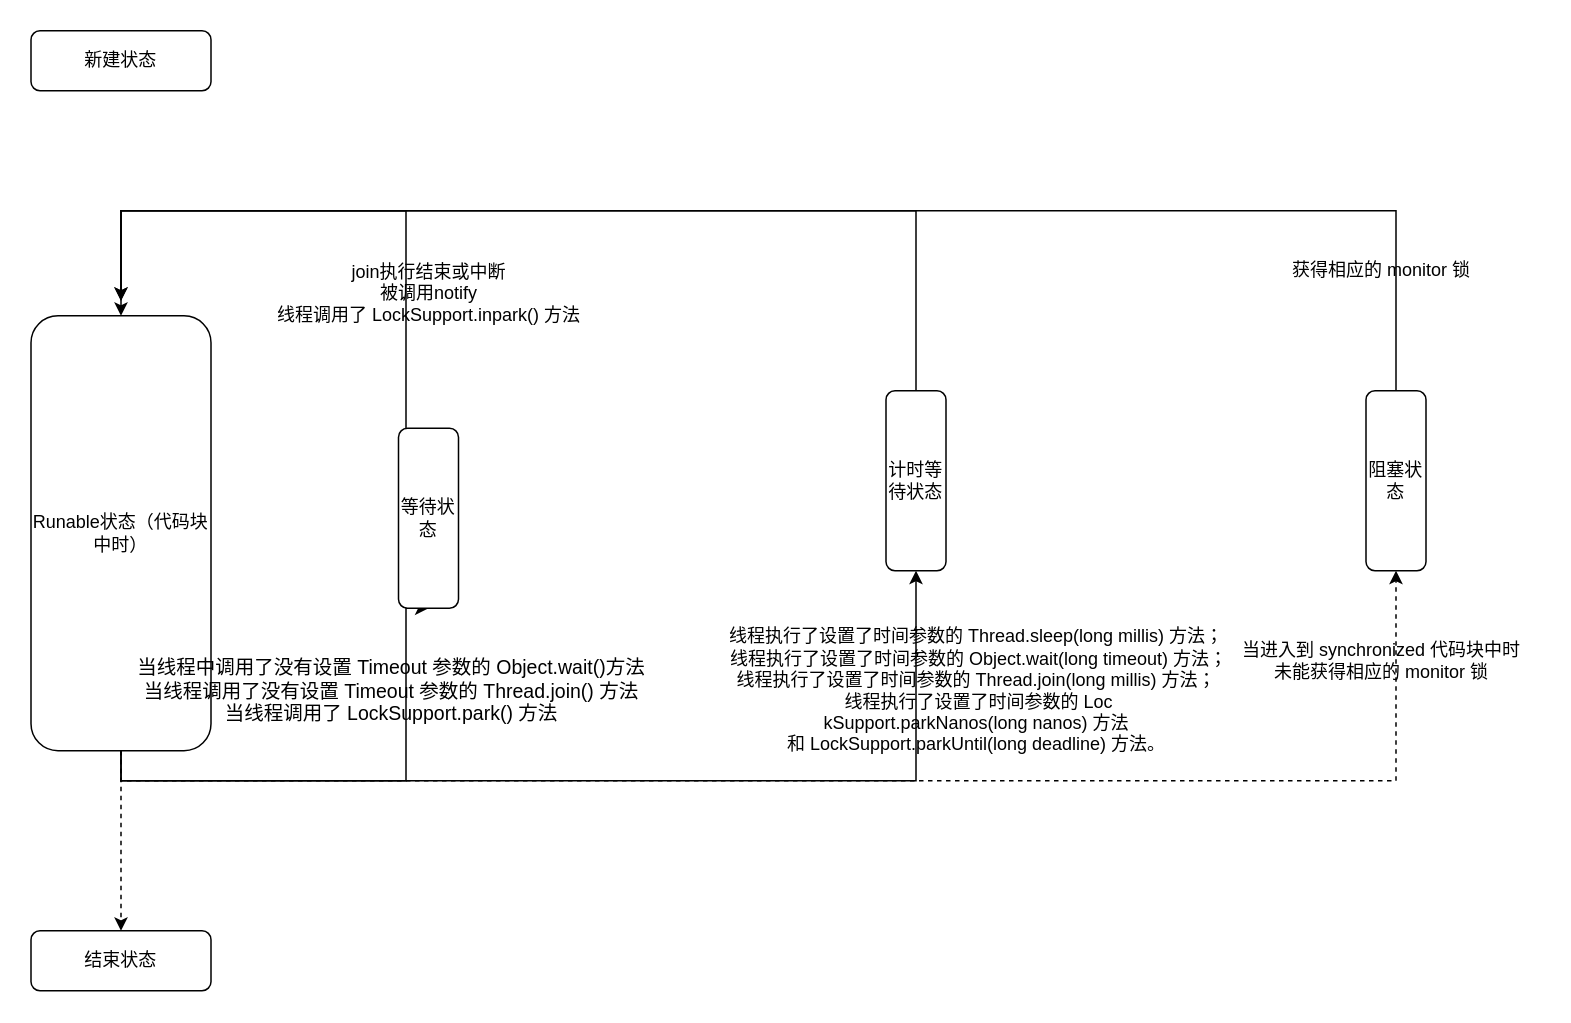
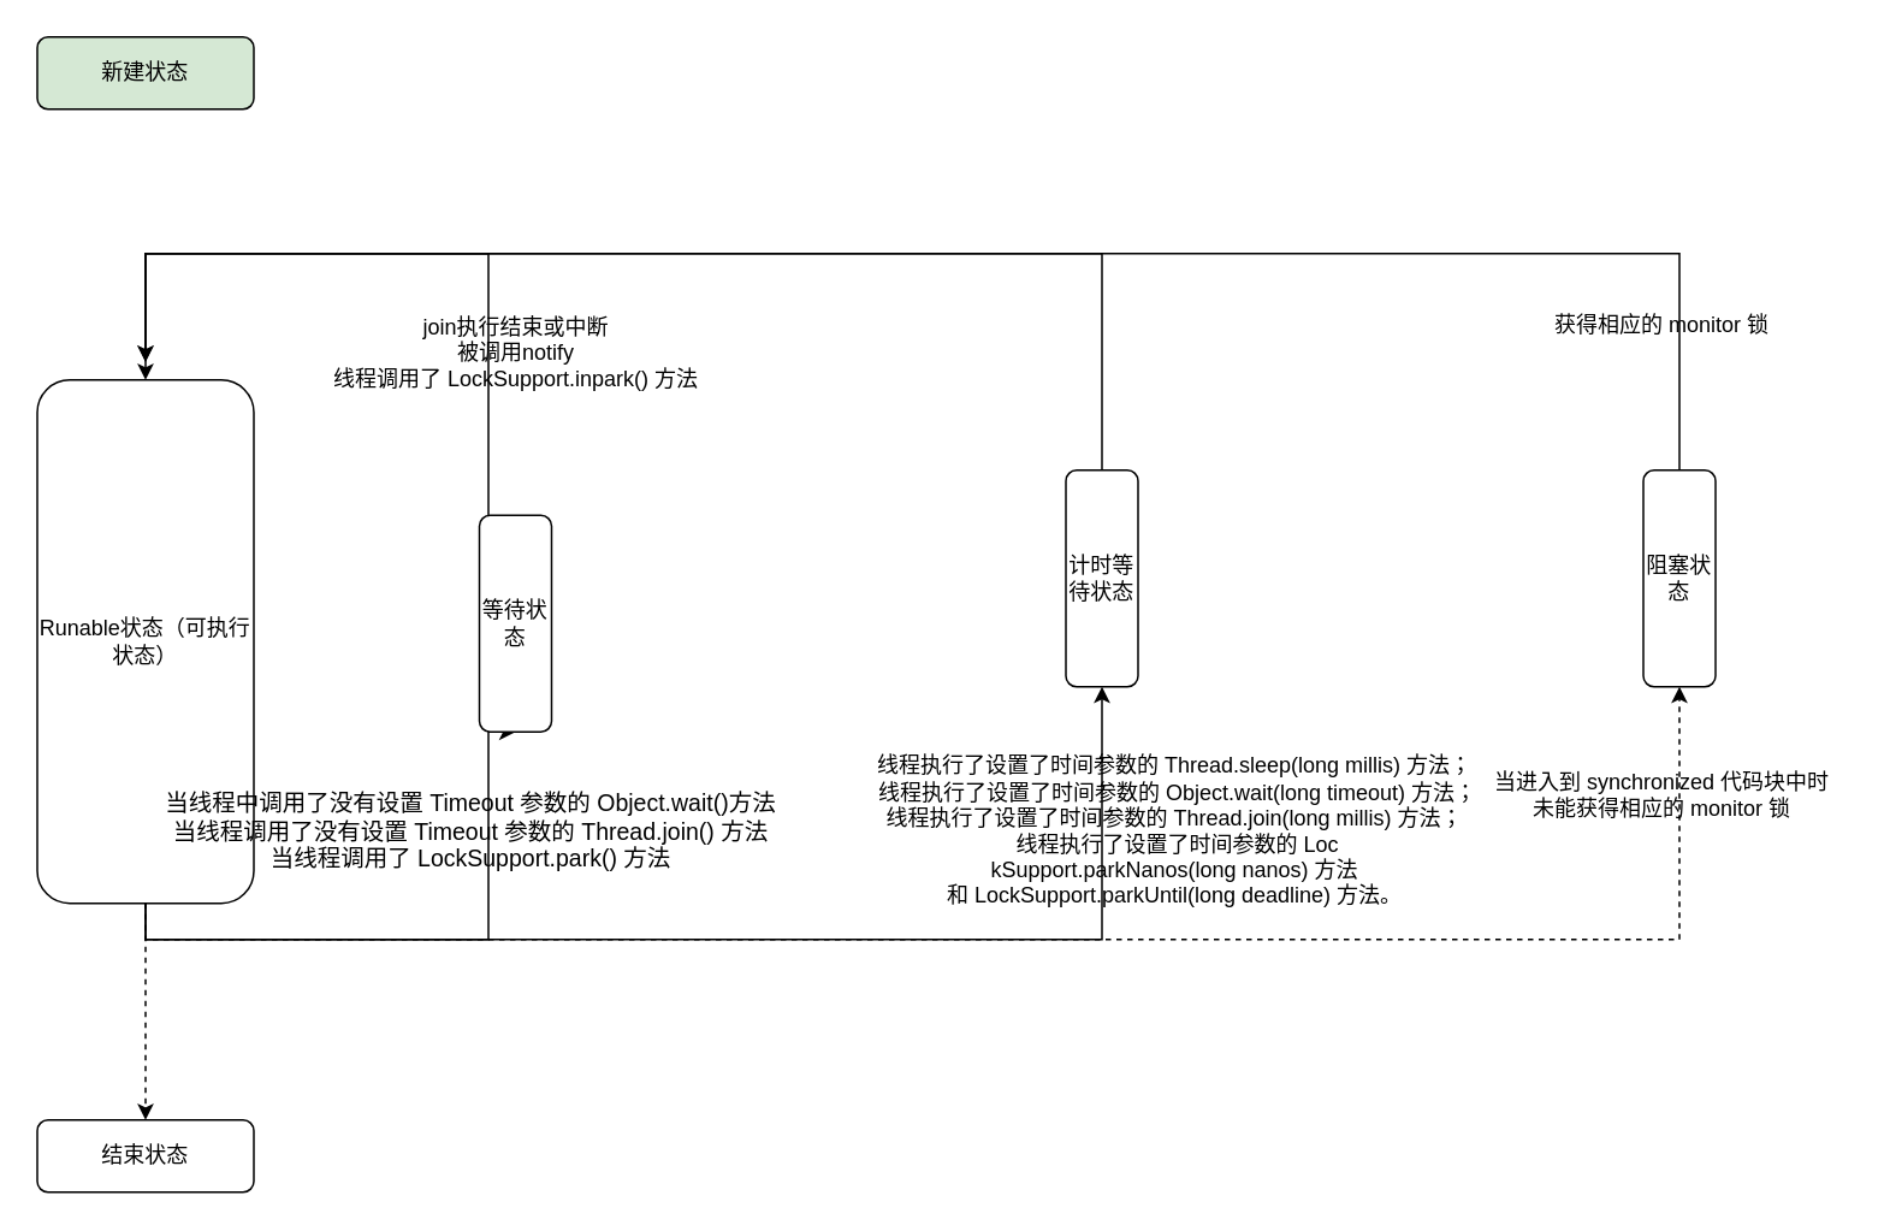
- <mxCell id="2" value="新建状态" style="rounded=1;whiteSpace=wrap;html=1;fontSize=12;glass=0;strokeWidth=1;shadow=0;" parent="1" vertex="1"><mxGeometry x="20" y="20" width="120" height="40" as="geometry" /></mxCell>
+ <mxCell id="2" value="新建状态" style="rounded=1;whiteSpace=wrap;html=1;fontSize=12;glass=0;strokeWidth=1;shadow=0;fillColor=#d5e8d4;" parent="1" vertex="1"><mxGeometry x="20" y="20" width="120" height="40" as="geometry" /></mxCell>
- <mxCell id="8" value="Runable状态（代码块中时）" style="rounded=1;whiteSpace=wrap;html=1;fontSize=12;glass=0;strokeWidth=1;shadow=0;" vertex="1" parent="1"><mxGeometry x="20" y="210" width="120" height="290" as="geometry" /></mxCell>
+ <mxCell id="8" value="Runable状态（可执行状态）" style="rounded=1;whiteSpace=wrap;html=1;fontSize=12;glass=0;strokeWidth=1;shadow=0;" vertex="1" parent="1"><mxGeometry x="20" y="210" width="120" height="290" as="geometry" /></mxCell>
